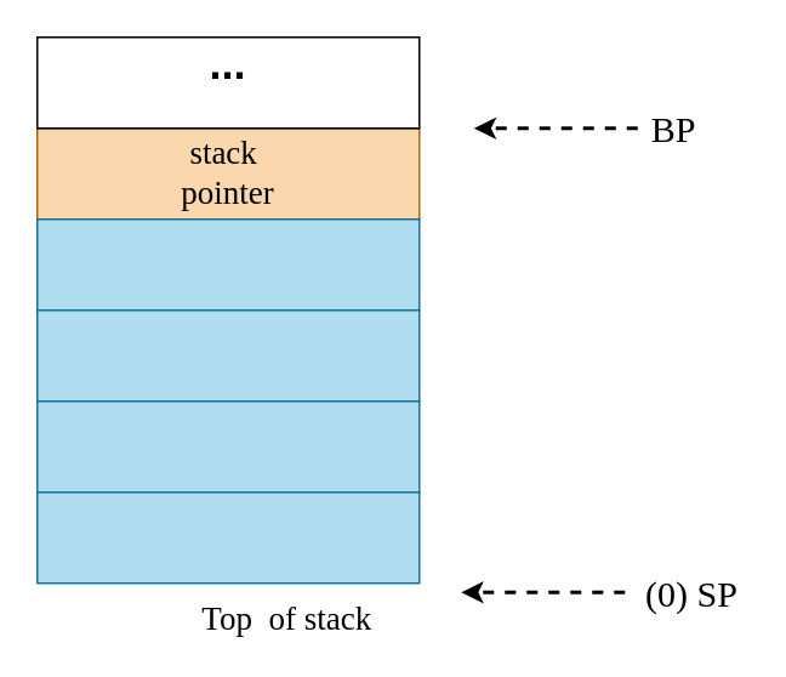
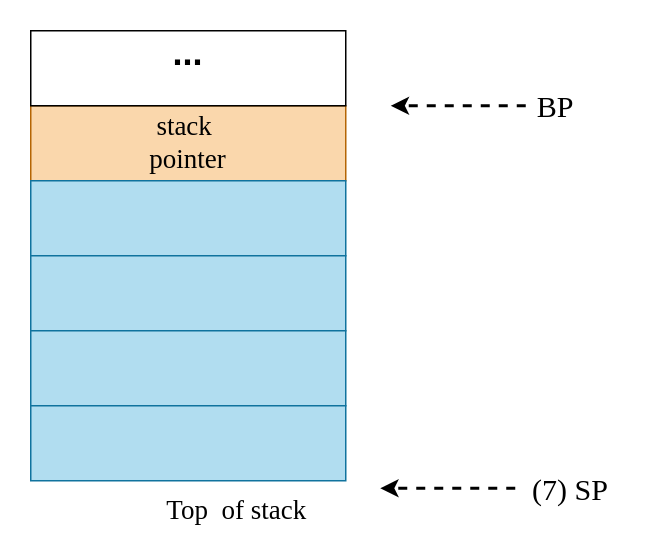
- <mxCell id="13" value="&lt;font face=&quot;Comic Sans MS&quot;&gt;&lt;span style=&quot;font-size: 20px;&quot;&gt;(0) SP&lt;/span&gt;&lt;/font&gt;" style="text;html=1;align=center;verticalAlign=middle;whiteSpace=wrap;rounded=0;" vertex="1" parent="1"><mxGeometry x="350" y="310" width="60" height="30" as="geometry" /></mxCell>
+ <mxCell id="13" value="&lt;font face=&quot;Comic Sans MS&quot;&gt;&lt;span style=&quot;font-size: 20px;&quot;&gt;(7) SP&lt;/span&gt;&lt;/font&gt;" style="text;html=1;align=center;verticalAlign=middle;whiteSpace=wrap;rounded=0;" vertex="1" parent="1"><mxGeometry x="350" y="310" width="60" height="30" as="geometry" /></mxCell>
